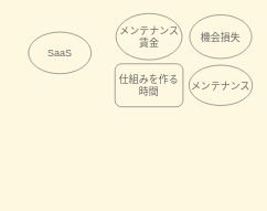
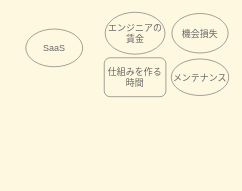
- <mxCell id="7" value="&lt;font color=&quot;#666666&quot;&gt;&lt;span style=&quot;font-size: 15px&quot;&gt;メンテナンス&lt;br&gt;賃金&lt;/span&gt;&lt;/font&gt;" style="ellipse;whiteSpace=wrap;html=1;strokeColor=#666666;fillColor=none;" vertex="1" parent="1"><mxGeometry x="174.5" y="20" width="100" height="70" as="geometry" /></mxCell>
+ <mxCell id="7" value="&lt;font color=&quot;#666666&quot;&gt;&lt;span style=&quot;font-size: 15px&quot;&gt;エンジニアの&lt;br&gt;賃金&lt;/span&gt;&lt;/font&gt;" style="ellipse;whiteSpace=wrap;html=1;strokeColor=#666666;fillColor=none;" vertex="1" parent="1"><mxGeometry x="174.5" y="20" width="100" height="70" as="geometry" /></mxCell>
